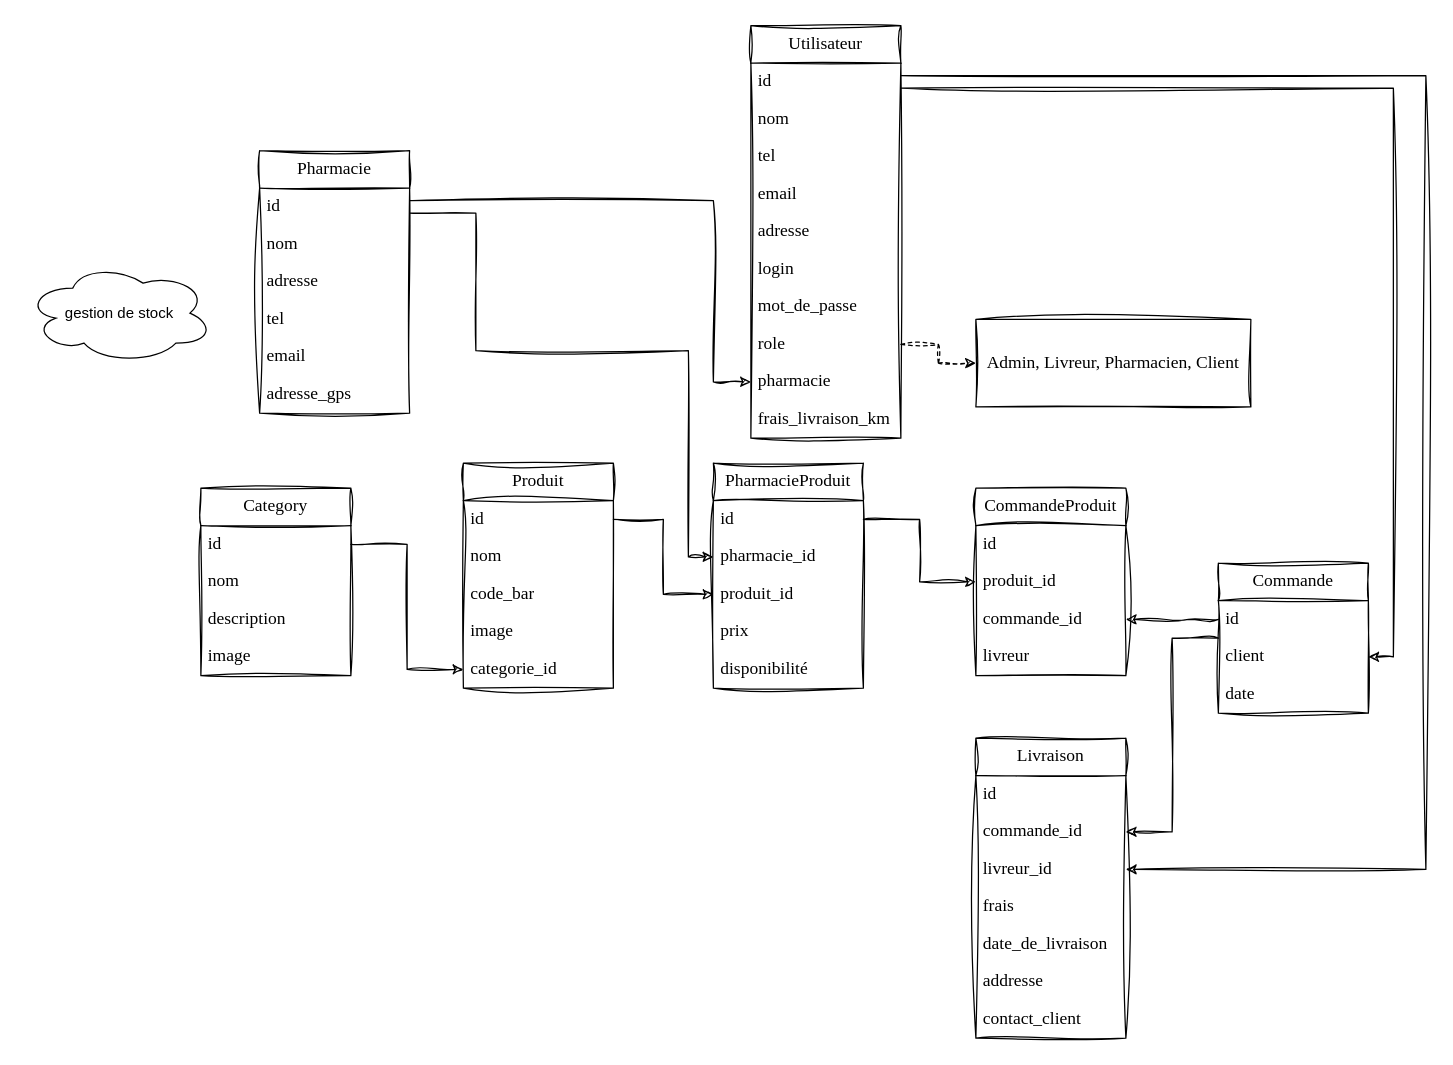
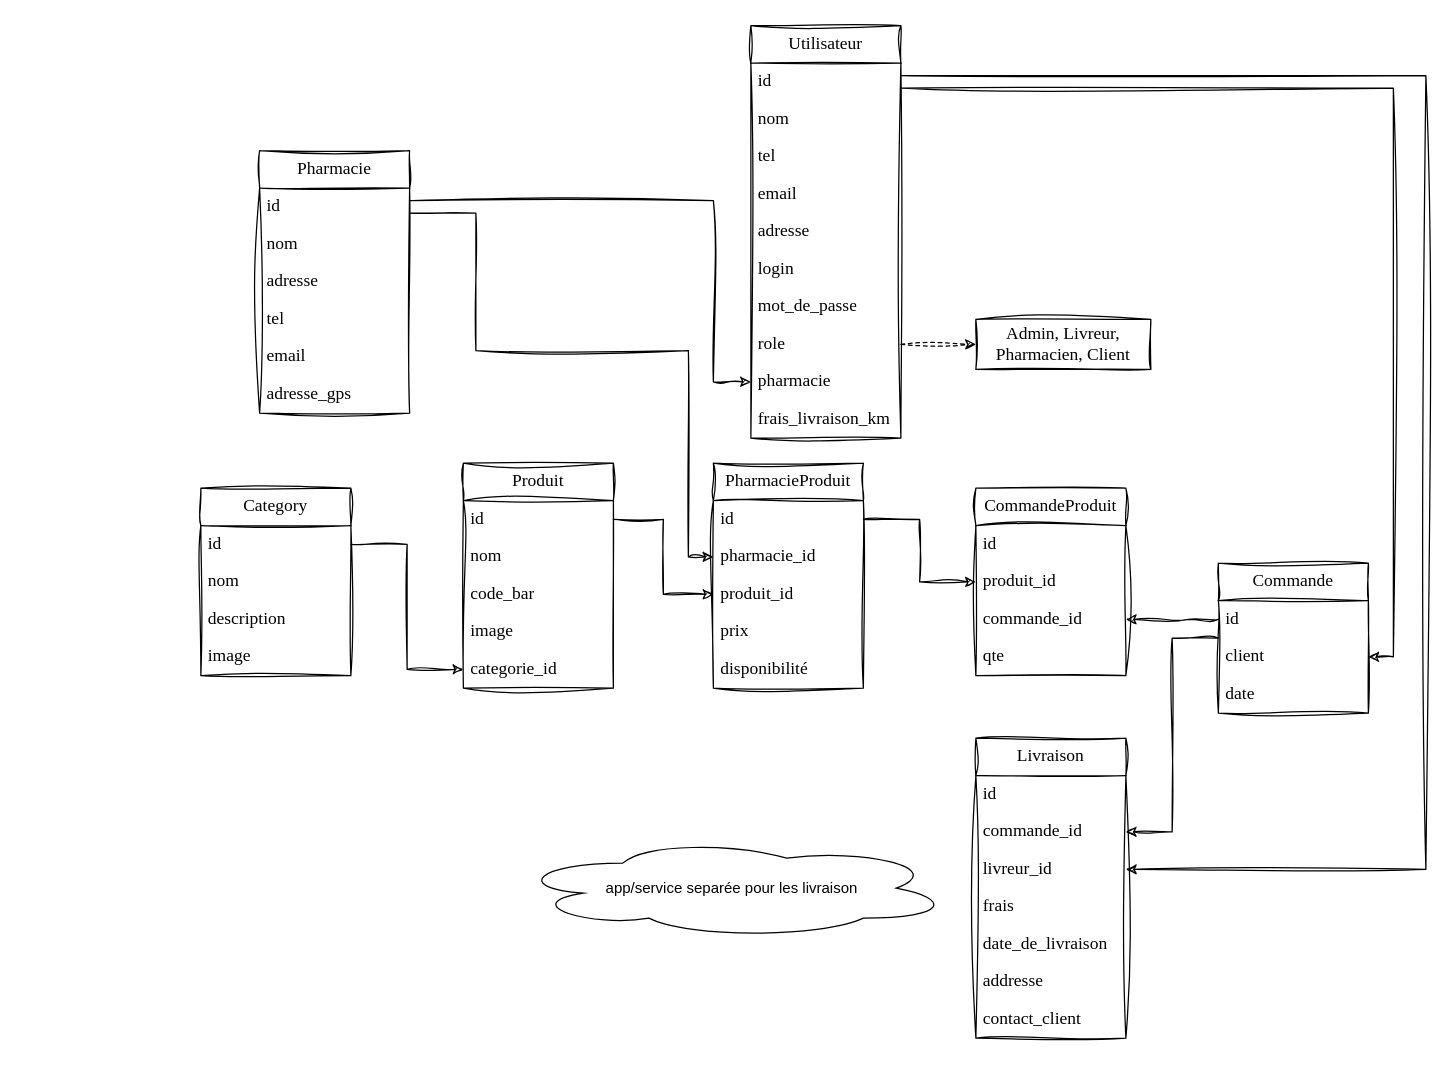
- <mxCell id="65" value="gestion de stock" style="ellipse;shape=cloud;whiteSpace=wrap;html=1;" vertex="1" parent="1"><mxGeometry x="20" y="210" width="150" height="80" as="geometry" /></mxCell>
- <mxCell id="43" value="Admin, Livreur, Pharmacien, Client" style="rounded=0;whiteSpace=wrap;html=1;sketch=1;curveFitting=1;jiggle=2;fontFamily=Comic Sans MS;fontSize=14;" vertex="1" parent="1"><mxGeometry x="780" y="255" width="220" height="70" as="geometry" /></mxCell>
+ <mxCell id="43" value="Admin, Livreur, Pharmacien, Client" style="rounded=0;whiteSpace=wrap;html=1;sketch=1;curveFitting=1;jiggle=2;fontFamily=Comic Sans MS;fontSize=14;" vertex="1" parent="1"><mxGeometry x="780" y="255" width="140" height="40" as="geometry" /></mxCell>
- <mxCell id="54" value="livreur" style="text;strokeColor=none;fillColor=none;align=left;verticalAlign=middle;spacingLeft=4;spacingRight=4;overflow=hidden;points=[[0,0.5],[1,0.5]];portConstraint=eastwest;rotatable=0;whiteSpace=wrap;html=1;sketch=1;curveFitting=1;jiggle=2;fontFamily=Comic Sans MS;fontSize=14;" vertex="1" parent="50"><mxGeometry y="120" width="120" height="30" as="geometry" /></mxCell>
+ <mxCell id="54" value="qte" style="text;strokeColor=none;fillColor=none;align=left;verticalAlign=middle;spacingLeft=4;spacingRight=4;overflow=hidden;points=[[0,0.5],[1,0.5]];portConstraint=eastwest;rotatable=0;whiteSpace=wrap;html=1;sketch=1;curveFitting=1;jiggle=2;fontFamily=Comic Sans MS;fontSize=14;" vertex="1" parent="50"><mxGeometry y="120" width="120" height="30" as="geometry" /></mxCell>
+ <mxCell id="66" value="app/service separée pour les livraison" style="ellipse;shape=cloud;whiteSpace=wrap;html=1;" vertex="1" parent="1"><mxGeometry x="410" y="670" width="350" height="80" as="geometry" /></mxCell>
